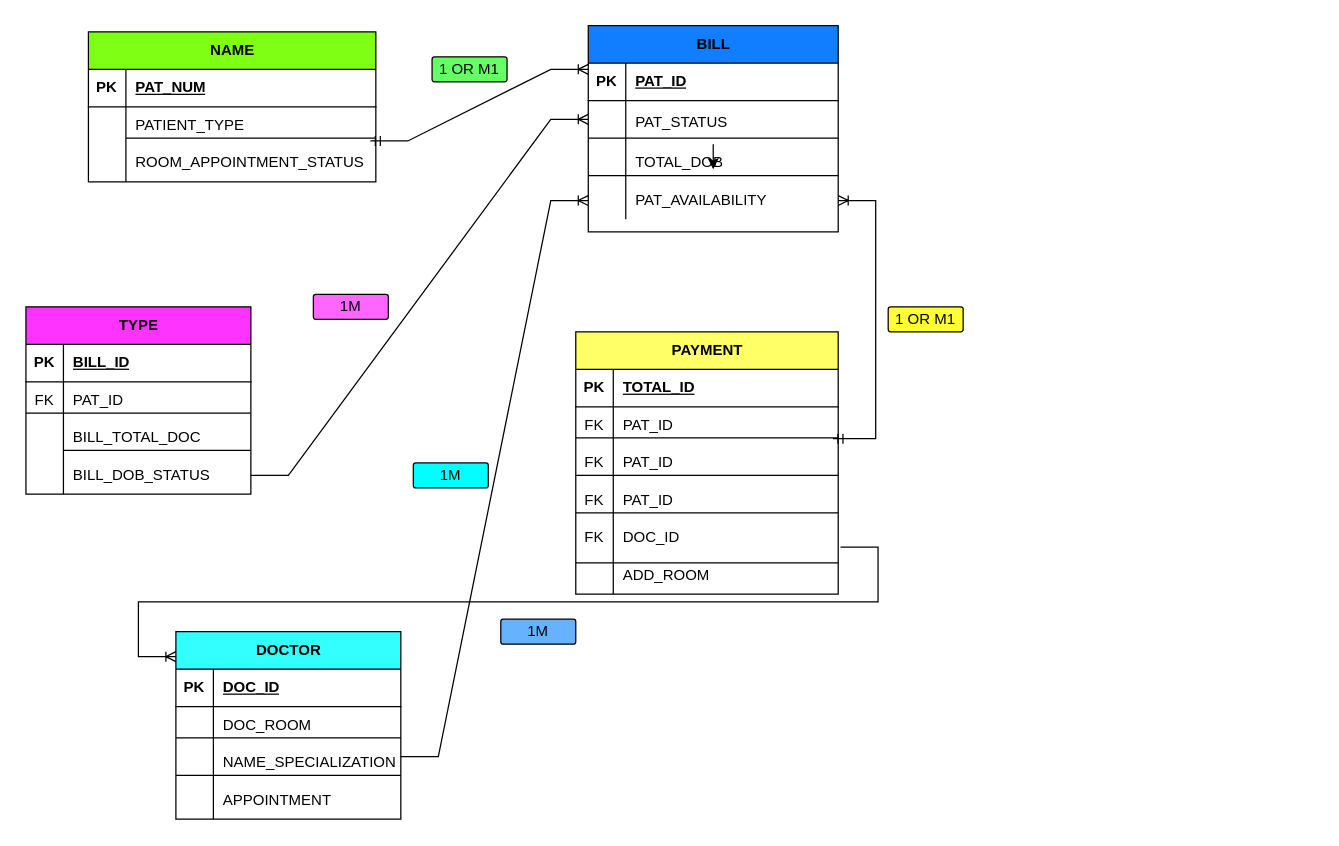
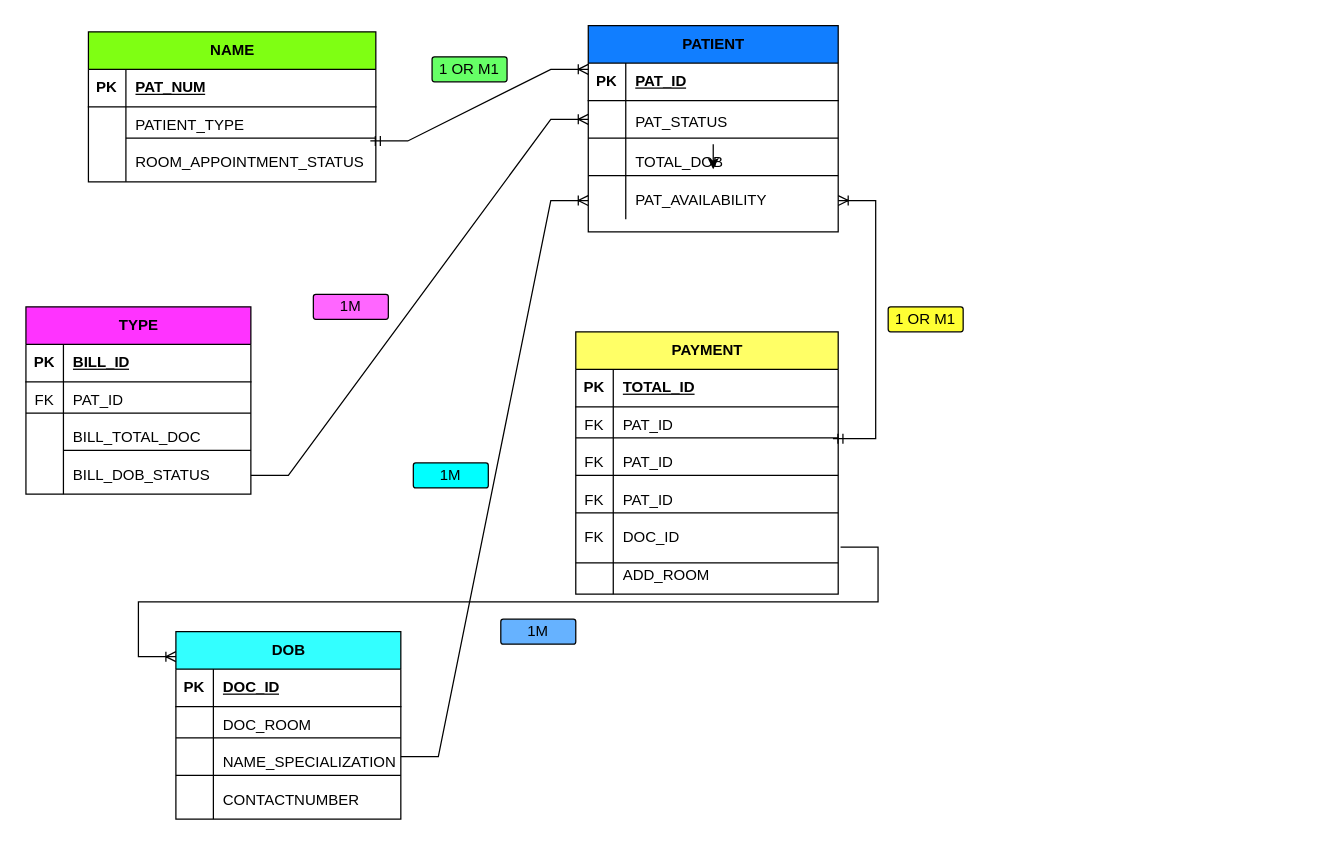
- <mxCell id="13" value="BILL" style="shape=table;startSize=30;container=1;collapsible=1;childLayout=tableLayout;fixedRows=1;rowLines=0;fontStyle=1;align=center;resizeLast=1;html=1;fillColor=light-dark(#117EFF,var(--ge-dark-color, #121212));" parent="1" vertex="1"><mxGeometry x="470" y="20" width="200" height="165" as="geometry" /></mxCell>
+ <mxCell id="13" value="PATIENT" style="shape=table;startSize=30;container=1;collapsible=1;childLayout=tableLayout;fixedRows=1;rowLines=0;fontStyle=1;align=center;resizeLast=1;html=1;fillColor=light-dark(#117EFF,var(--ge-dark-color, #121212));" parent="1" vertex="1"><mxGeometry x="470" y="20" width="200" height="165" as="geometry" /></mxCell>
- <mxCell id="58" value="DOCTOR" style="shape=table;startSize=30;container=1;collapsible=1;childLayout=tableLayout;fixedRows=1;rowLines=0;fontStyle=1;align=center;resizeLast=1;html=1;fillColor=light-dark(#33FFFF,var(--ge-dark-color, #121212));" parent="1" vertex="1"><mxGeometry x="140" y="505" width="180" height="150" as="geometry" /></mxCell>
+ <mxCell id="58" value="DOB" style="shape=table;startSize=30;container=1;collapsible=1;childLayout=tableLayout;fixedRows=1;rowLines=0;fontStyle=1;align=center;resizeLast=1;html=1;fillColor=light-dark(#33FFFF,var(--ge-dark-color, #121212));" parent="1" vertex="1"><mxGeometry x="140" y="505" width="180" height="150" as="geometry" /></mxCell>
- <mxCell id="70" value="APPOINTMENT" style="shape=partialRectangle;connectable=0;fillColor=none;top=0;left=0;bottom=0;right=0;align=left;spacingLeft=6;overflow=hidden;whiteSpace=wrap;html=1;" parent="68" vertex="1"><mxGeometry x="30" width="150" height="30" as="geometry"><mxRectangle width="150" height="30" as="alternateBounds" /></mxGeometry></mxCell>
+ <mxCell id="70" value="CONTACTNUMBER" style="shape=partialRectangle;connectable=0;fillColor=none;top=0;left=0;bottom=0;right=0;align=left;spacingLeft=6;overflow=hidden;whiteSpace=wrap;html=1;" parent="68" vertex="1"><mxGeometry x="30" width="150" height="30" as="geometry"><mxRectangle width="150" height="30" as="alternateBounds" /></mxGeometry></mxCell>
